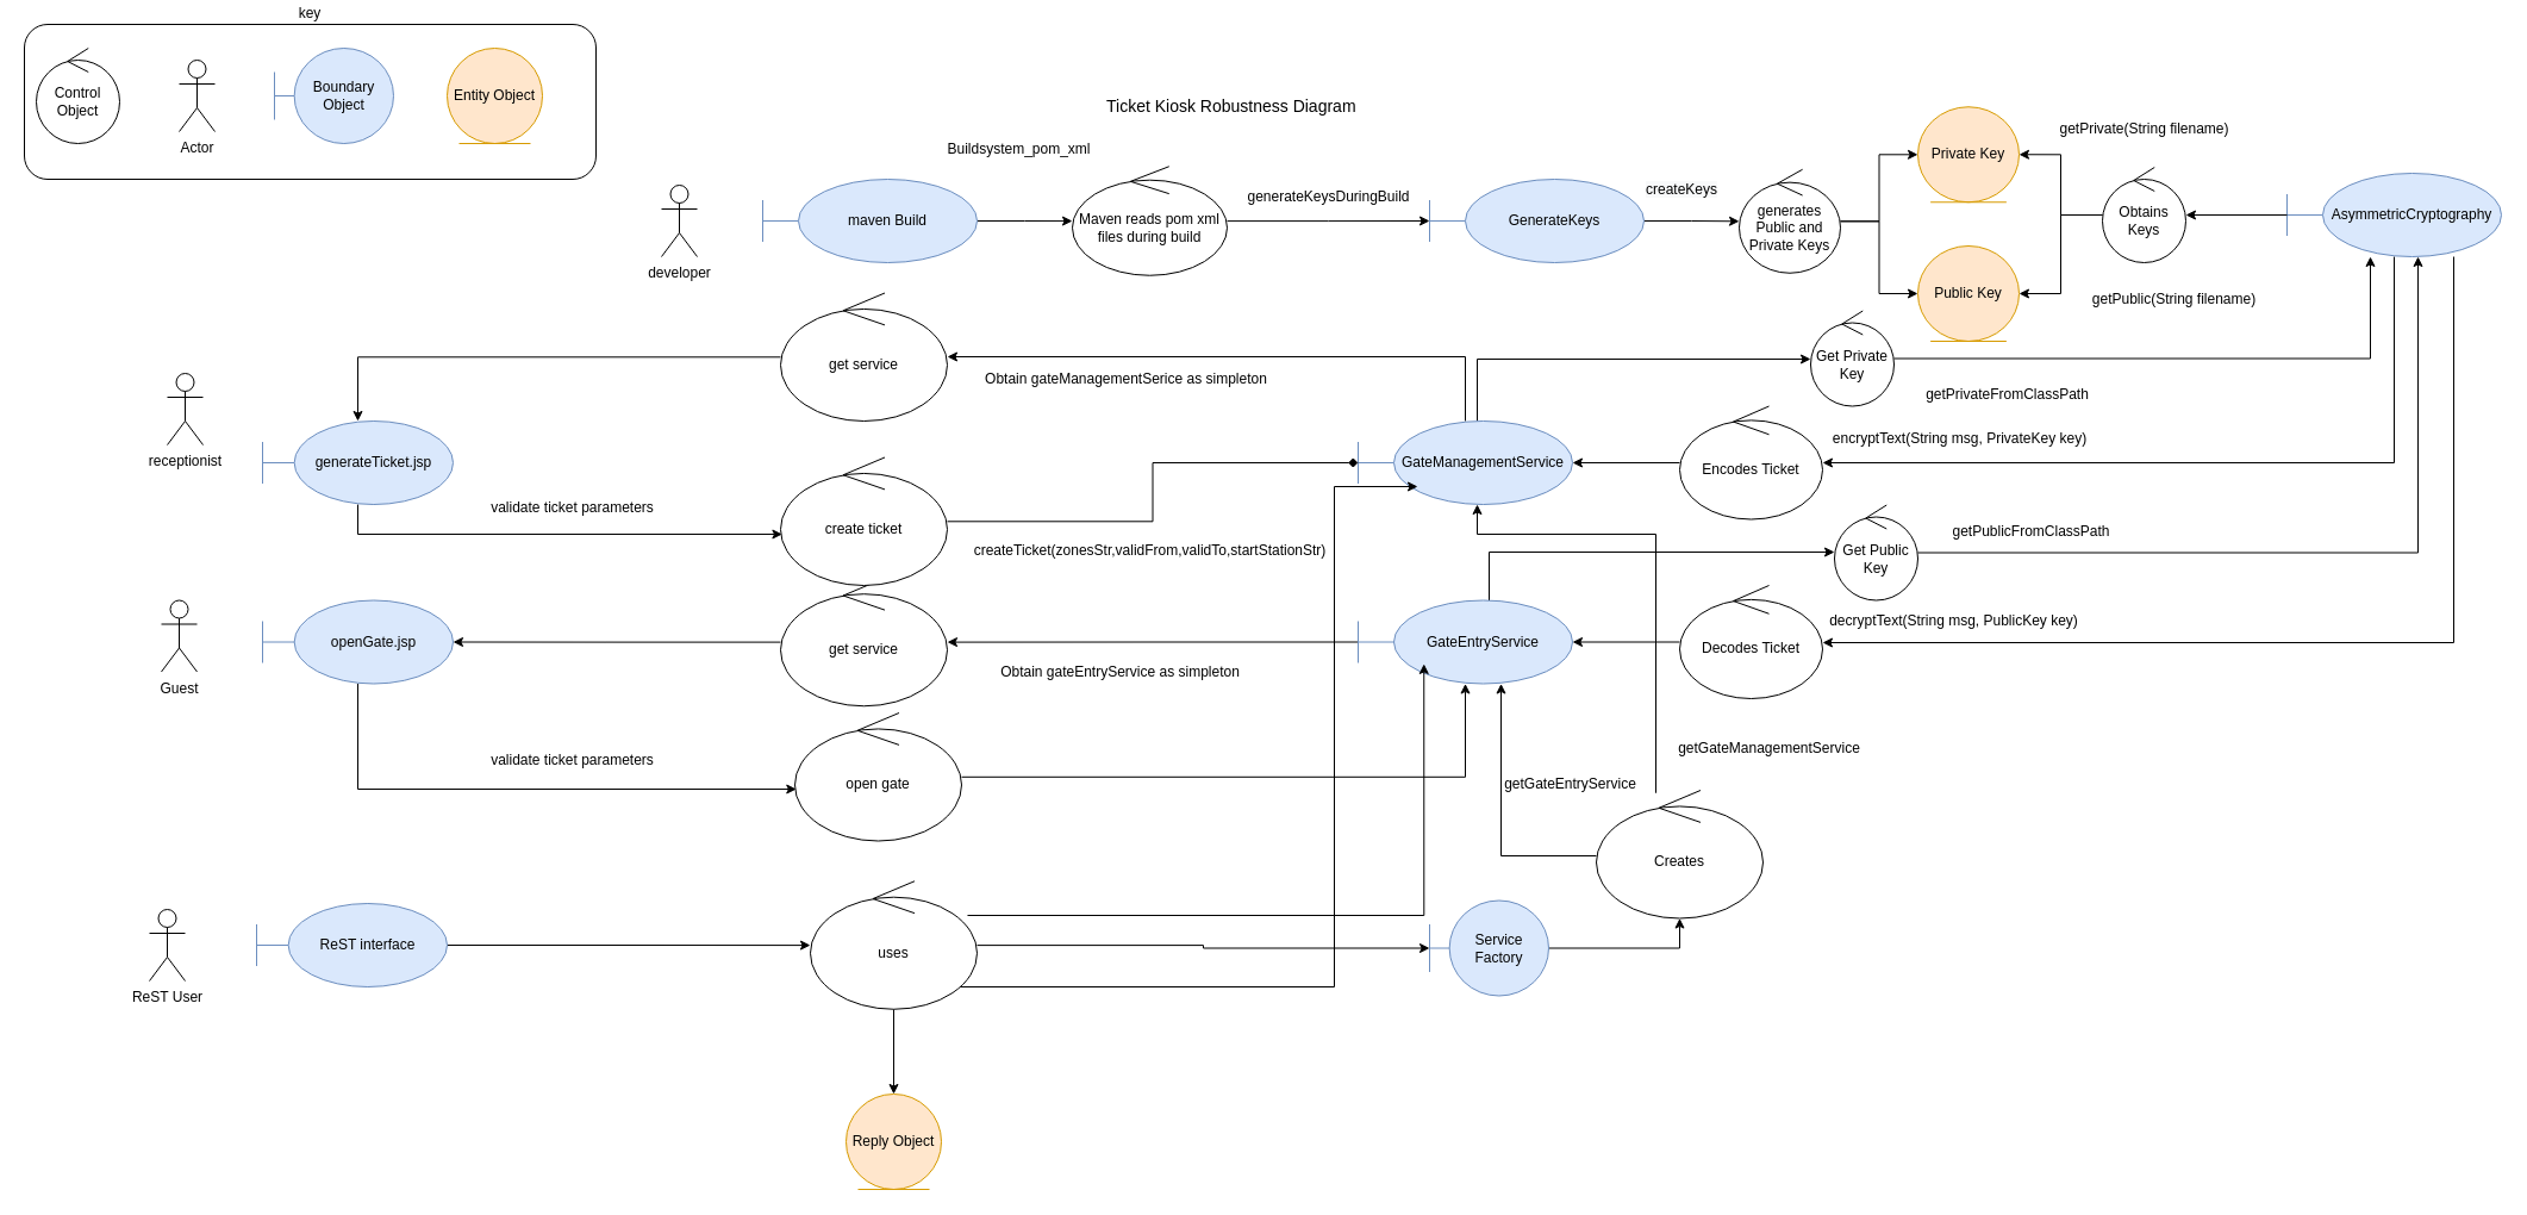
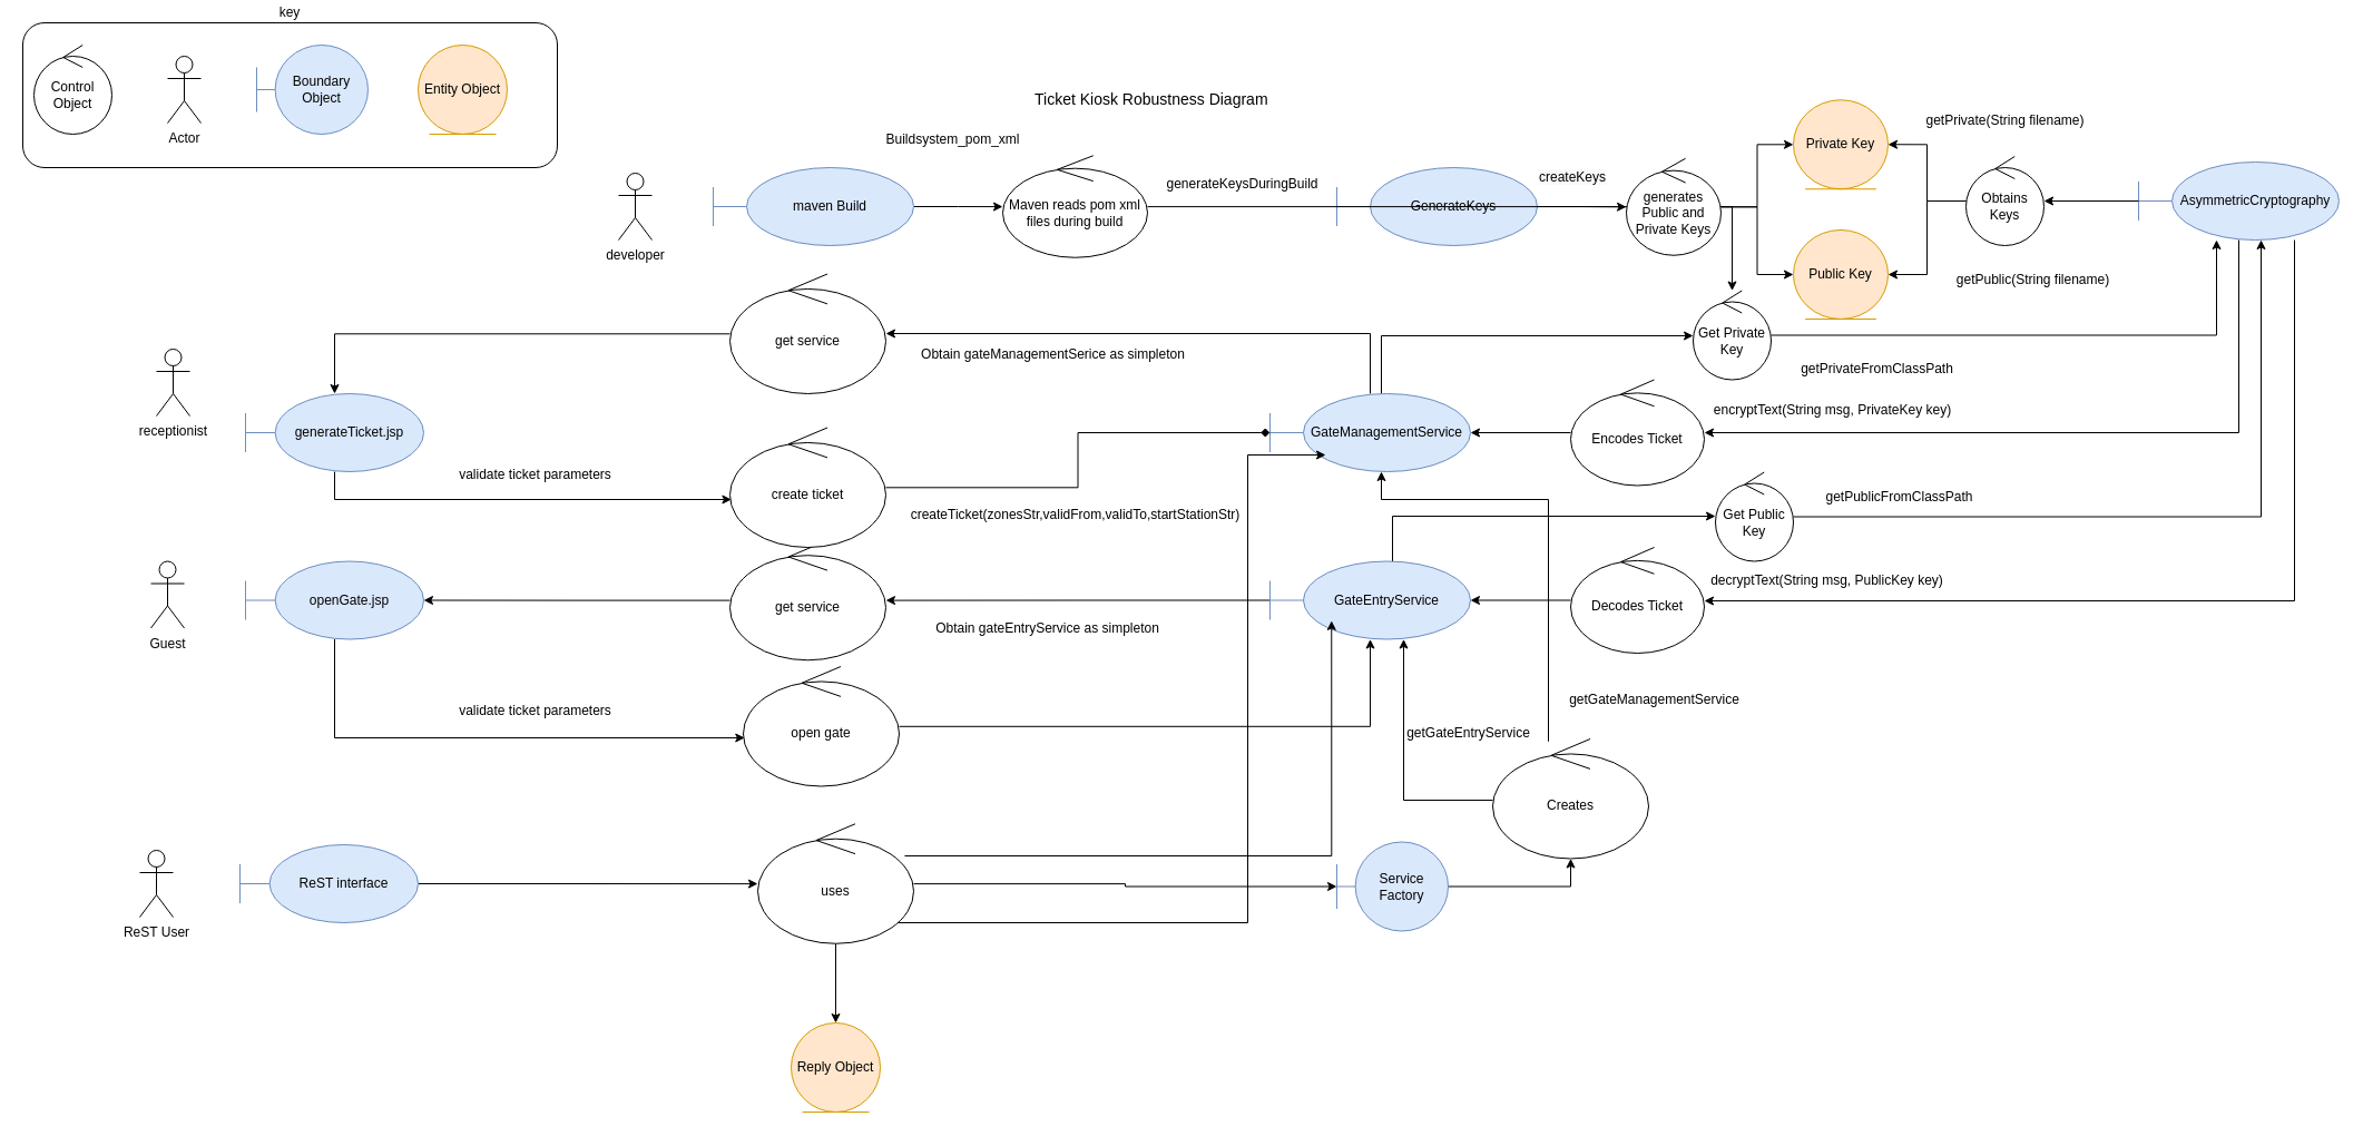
- <mxCell id="32" style="edgeStyle=orthogonalEdgeStyle;rounded=0;orthogonalLoop=1;jettySize=auto;html=1;" edge="1" parent="1" source="33" target="23"><mxGeometry relative="1" as="geometry" /></mxCell>
+ <mxCell id="32" style="edgeStyle=orthogonalEdgeStyle;rounded=0;orthogonalLoop=1;jettySize=auto;html=1;" edge="1" parent="1" source="33" target="38"><mxGeometry relative="1" as="geometry" /></mxCell>
